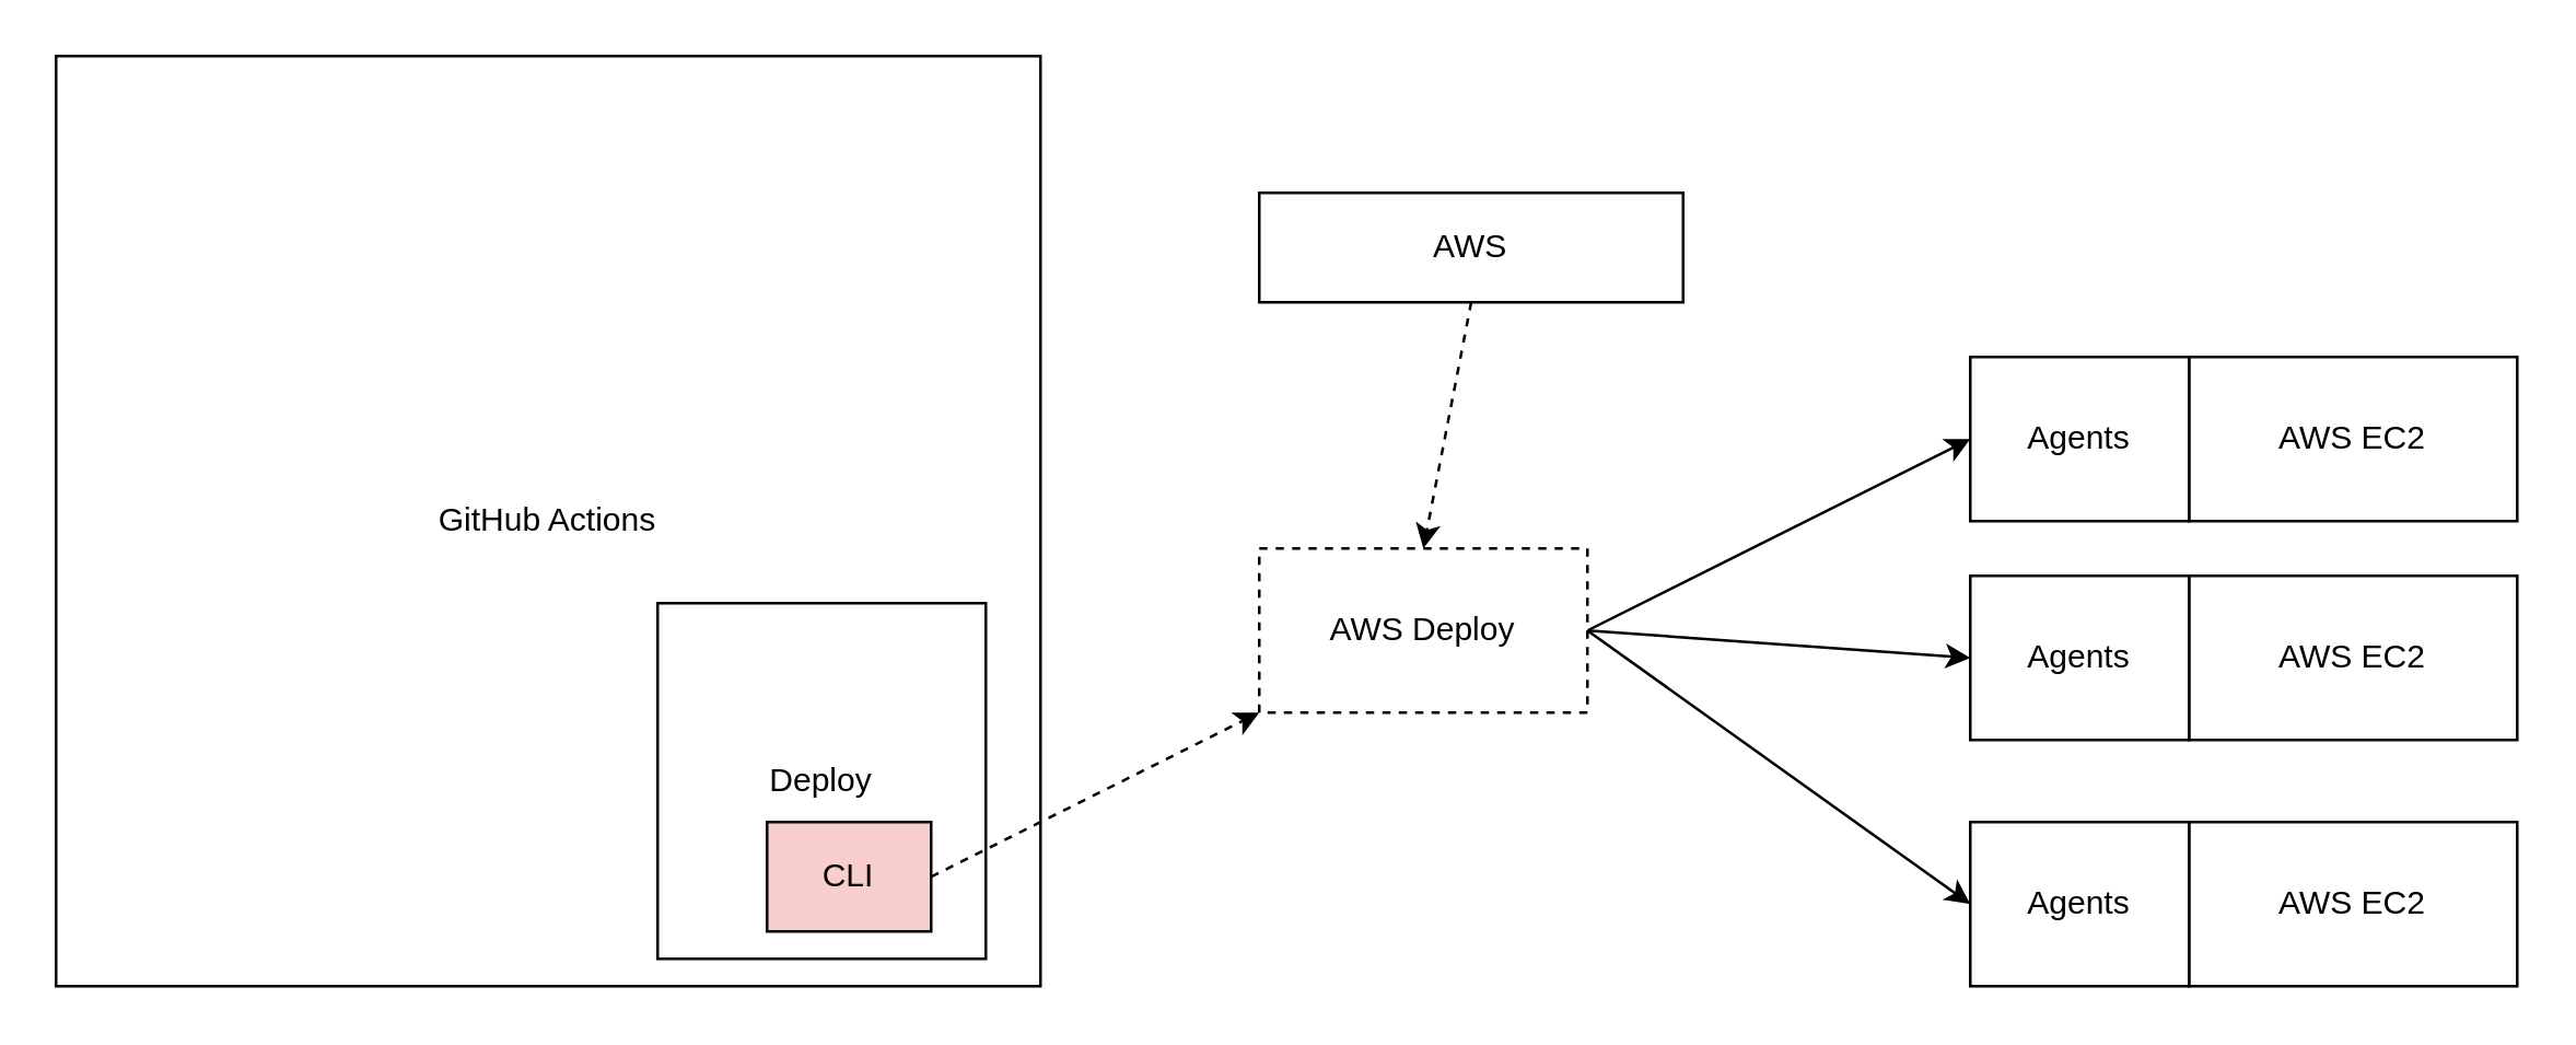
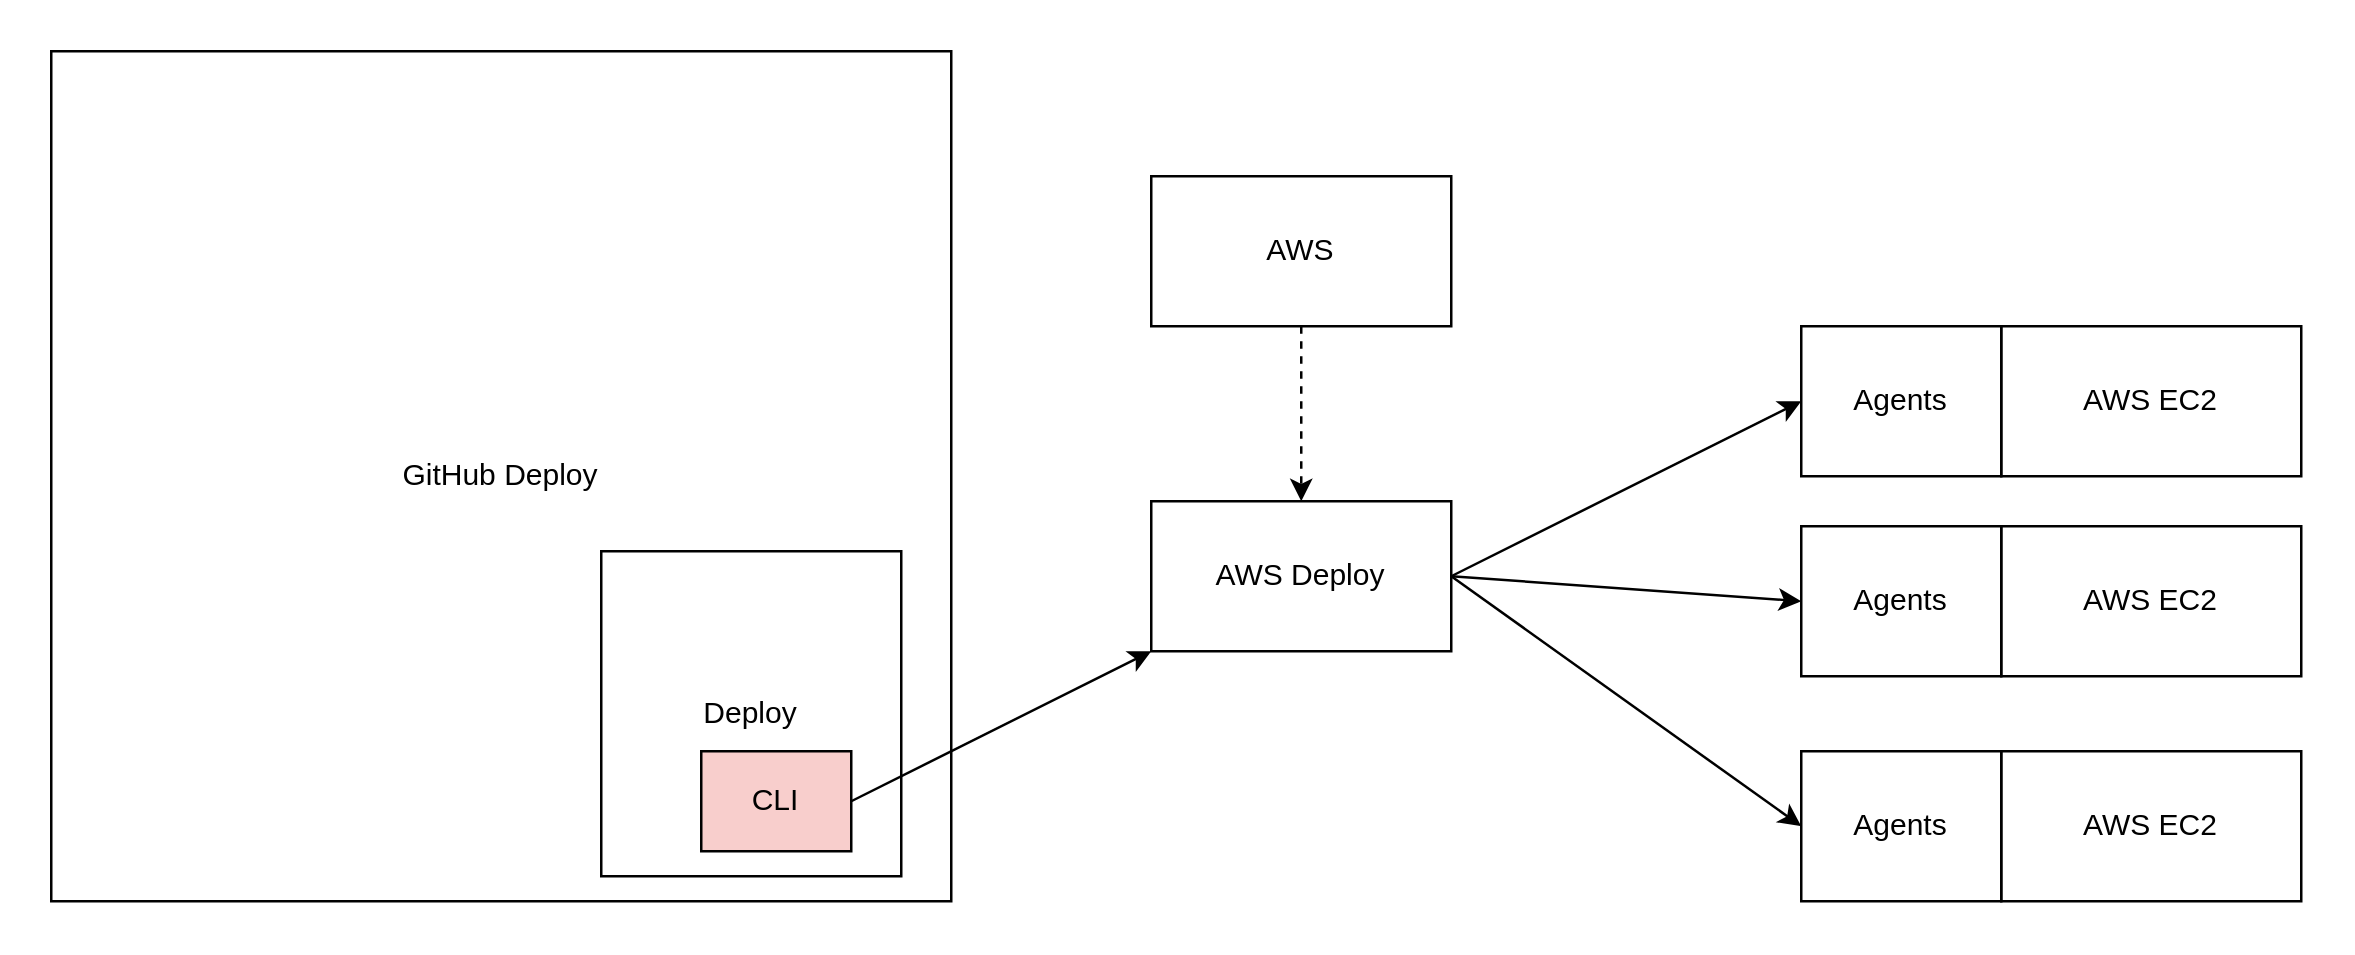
- <mxCell id="15" value="AWS" style="rounded=0;whiteSpace=wrap;html=1;" vertex="1" parent="1"><mxGeometry x="460" y="70" width="155" height="40" as="geometry" /></mxCell>
+ <mxCell id="15" value="AWS" style="rounded=0;whiteSpace=wrap;html=1;" vertex="1" parent="1"><mxGeometry x="460" y="70" width="120" height="60" as="geometry" /></mxCell>
- <mxCell id="2" value="GitHub Actions" style="rounded=0;whiteSpace=wrap;html=1;" vertex="1" parent="1"><mxGeometry x="20" y="20" width="360" height="340" as="geometry" /></mxCell>
+ <mxCell id="2" value="GitHub Deploy" style="rounded=0;whiteSpace=wrap;html=1;" vertex="1" parent="1"><mxGeometry x="20" y="20" width="360" height="340" as="geometry" /></mxCell>
- <mxCell id="7" value="AWS Deploy" style="rounded=0;whiteSpace=wrap;html=1;dashed=1;" vertex="1" parent="1"><mxGeometry x="460" y="200" width="120" height="60" as="geometry" /></mxCell>
+ <mxCell id="7" value="AWS Deploy" style="rounded=0;whiteSpace=wrap;html=1;" vertex="1" parent="1"><mxGeometry x="460" y="200" width="120" height="60" as="geometry" /></mxCell>
- <mxCell id="16" style="edgeStyle=none;html=1;exitX=1;exitY=0.5;exitDx=0;exitDy=0;dashed=1;" edge="1" parent="1" source="17" target="7"><mxGeometry relative="1" as="geometry" /></mxCell>
+ <mxCell id="16" style="edgeStyle=none;html=1;exitX=1;exitY=0.5;exitDx=0;exitDy=0;" edge="1" parent="1" source="17" target="7"><mxGeometry relative="1" as="geometry" /></mxCell>
